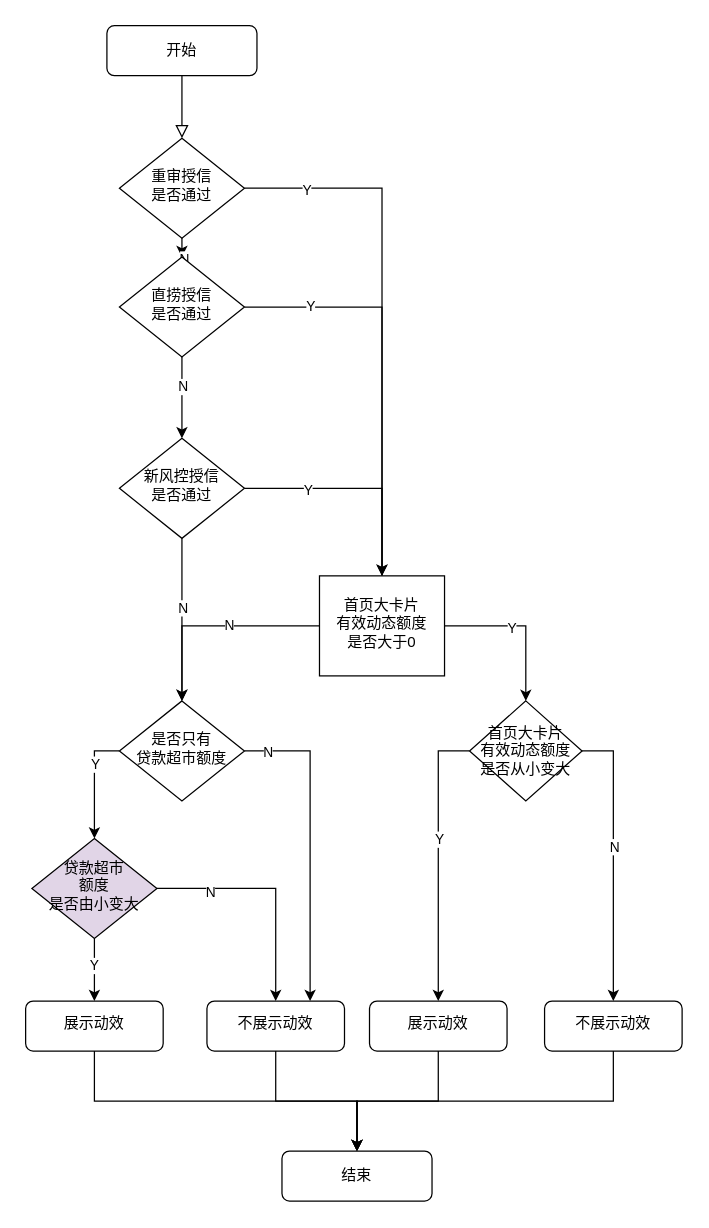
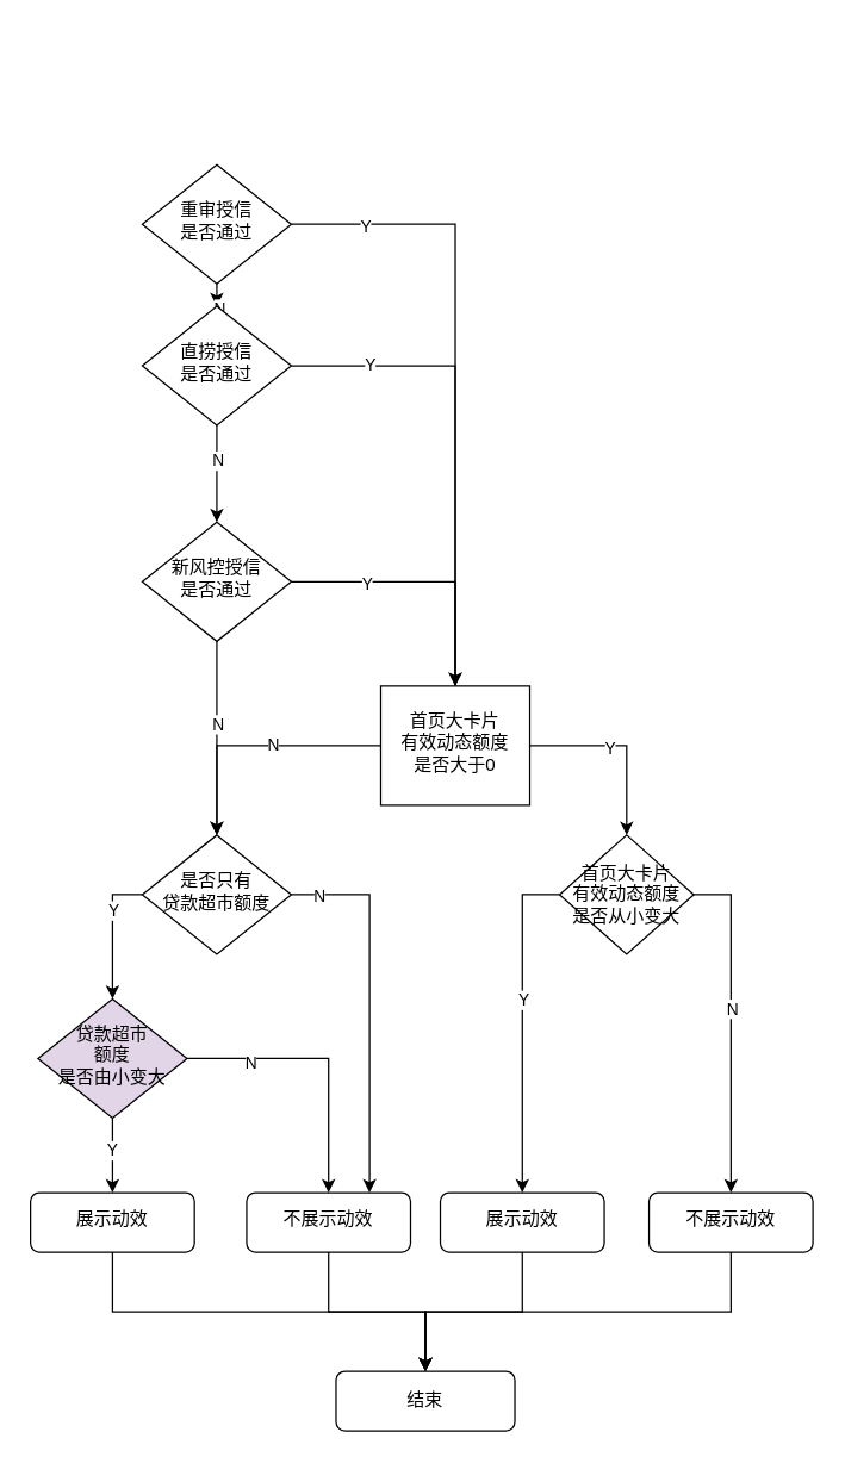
- <mxCell id="3" value="开始" style="rounded=1;whiteSpace=wrap;html=1;fontSize=12;glass=0;strokeWidth=1;shadow=0;" parent="1" vertex="1"><mxGeometry x="85" y="20" width="120" height="40" as="geometry" /></mxCell>
- <mxCell id="2" value="" style="rounded=0;html=1;jettySize=auto;orthogonalLoop=1;fontSize=11;endArrow=block;endFill=0;endSize=8;strokeWidth=1;shadow=0;labelBackgroundColor=none;edgeStyle=orthogonalEdgeStyle;" parent="1" source="3" target="8" edge="1"><mxGeometry relative="1" as="geometry" /></mxCell>
